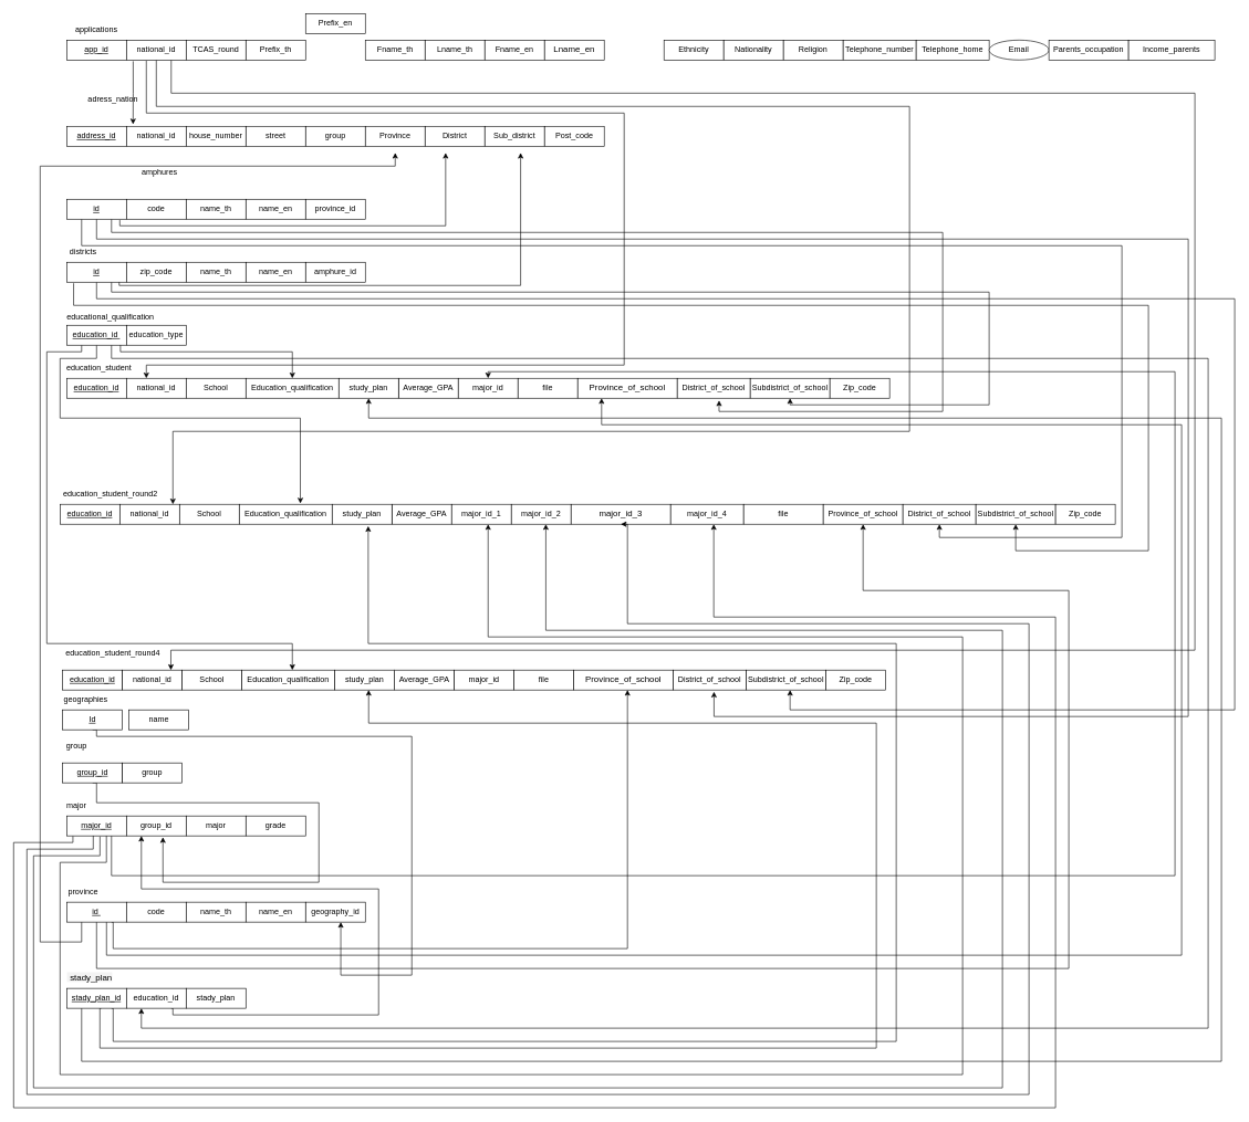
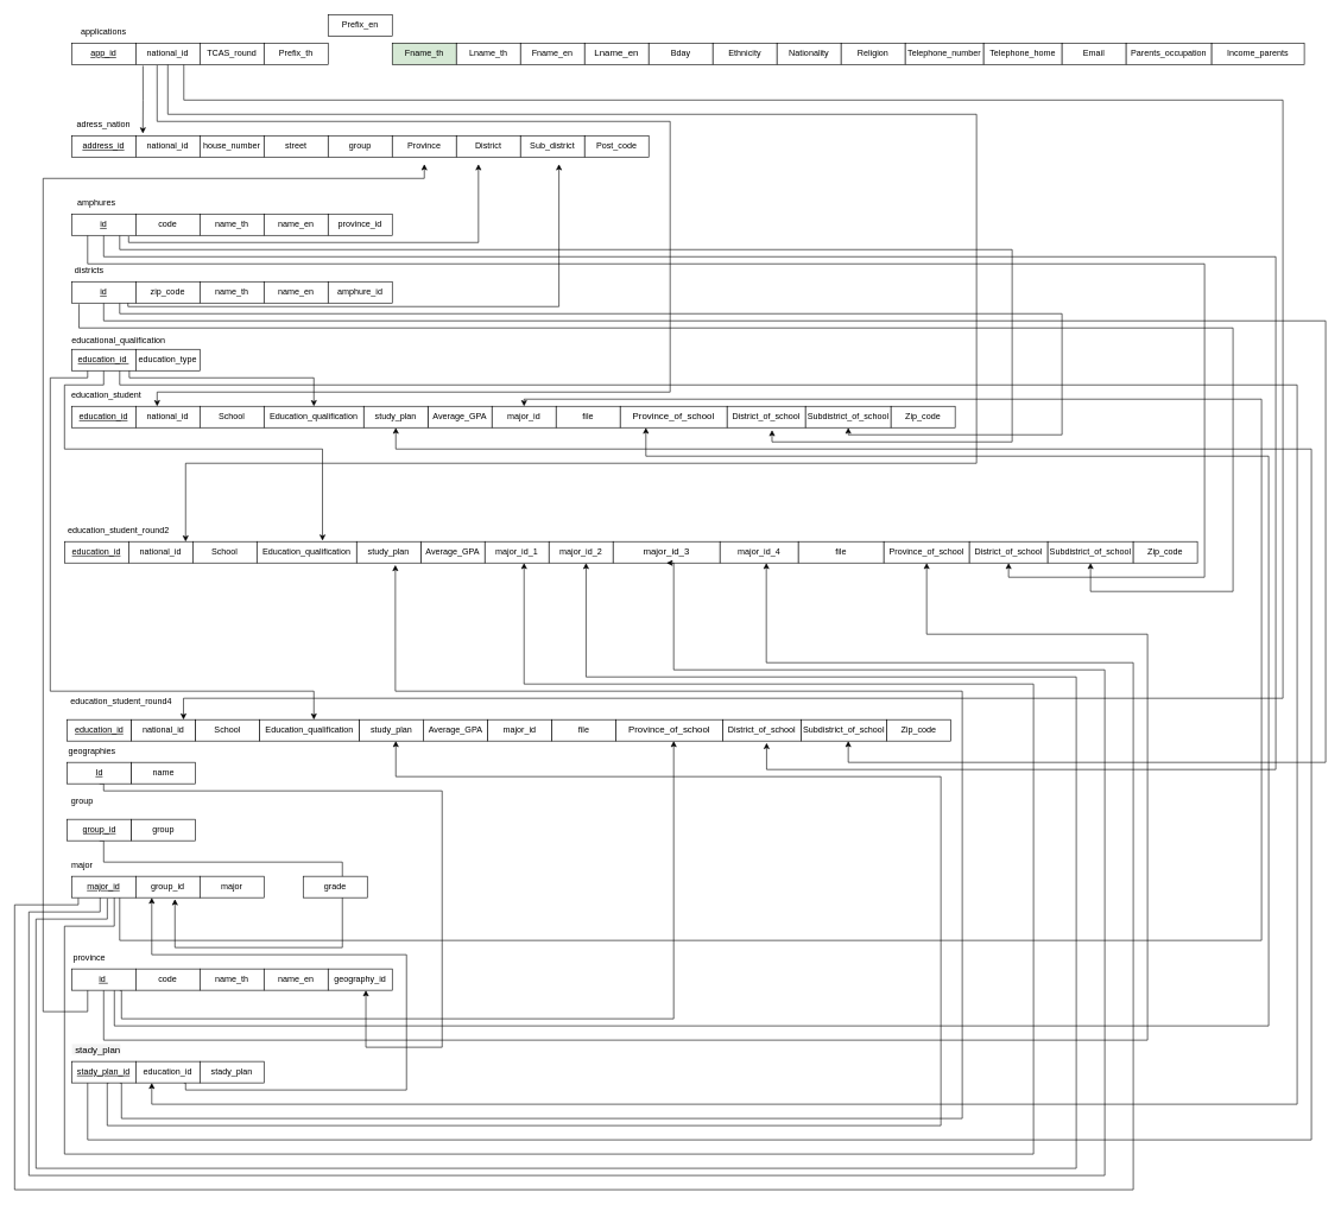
- <mxCell id="11" value="Fname_th" style="rounded=0;whiteSpace=wrap;html=1;" parent="1" vertex="1"><mxGeometry x="550" y="60" width="90" height="30" as="geometry" /></mxCell>
+ <mxCell id="11" value="Fname_th" style="rounded=0;whiteSpace=wrap;html=1;fillColor=#d5e8d4;" parent="1" vertex="1"><mxGeometry x="550" y="60" width="90" height="30" as="geometry" /></mxCell>
+ <mxCell id="16" value="Bday" style="rounded=0;whiteSpace=wrap;html=1;" parent="1" vertex="1"><mxGeometry x="910" y="60" width="90" height="30" as="geometry" /></mxCell>
- <mxCell id="22" value="Email" style="ellipse;whiteSpace=wrap;html=1;" parent="1" vertex="1"><mxGeometry x="1490" y="60" width="90" height="30" as="geometry" /></mxCell>
+ <mxCell id="22" value="Email" style="rounded=0;whiteSpace=wrap;html=1;" parent="1" vertex="1"><mxGeometry x="1490" y="60" width="90" height="30" as="geometry" /></mxCell>
- <mxCell id="25" value="adress_nation" style="text;html=1;strokeColor=none;fillColor=none;align=center;verticalAlign=middle;whiteSpace=wrap;rounded=0;" parent="1" vertex="1"><mxGeometry x="115" y="135" width="110" height="30" as="geometry" /></mxCell>
+ <mxCell id="25" value="adress_nation" style="text;html=1;strokeColor=none;fillColor=none;align=center;verticalAlign=middle;whiteSpace=wrap;rounded=0;" parent="1" vertex="1"><mxGeometry x="90" y="160" width="110" height="30" as="geometry" /></mxCell>
- <mxCell id="35" value="amphures" style="text;html=1;strokeColor=none;fillColor=none;align=center;verticalAlign=middle;whiteSpace=wrap;rounded=0;" parent="1" vertex="1"><mxGeometry x="185" y="245" width="110" height="30" as="geometry" /></mxCell>
+ <mxCell id="35" value="amphures" style="text;html=1;strokeColor=none;fillColor=none;align=center;verticalAlign=middle;whiteSpace=wrap;rounded=0;" parent="1" vertex="1"><mxGeometry x="80" y="270" width="110" height="30" as="geometry" /></mxCell>
- <mxCell id="106" value="name" style="rounded=0;whiteSpace=wrap;html=1;" parent="1" vertex="1"><mxGeometry x="194" y="1070" width="90" height="30" as="geometry" /></mxCell>
+ <mxCell id="106" value="name" style="rounded=0;whiteSpace=wrap;html=1;" parent="1" vertex="1"><mxGeometry x="184" y="1070" width="90" height="30" as="geometry" /></mxCell>
- <mxCell id="120" value="grade" style="rounded=0;whiteSpace=wrap;html=1;" parent="1" vertex="1"><mxGeometry x="370" y="1230" width="90" height="30" as="geometry" /></mxCell>
+ <mxCell id="120" value="grade" style="rounded=0;whiteSpace=wrap;html=1;" parent="1" vertex="1"><mxGeometry x="425" y="1230" width="90" height="30" as="geometry" /></mxCell>
